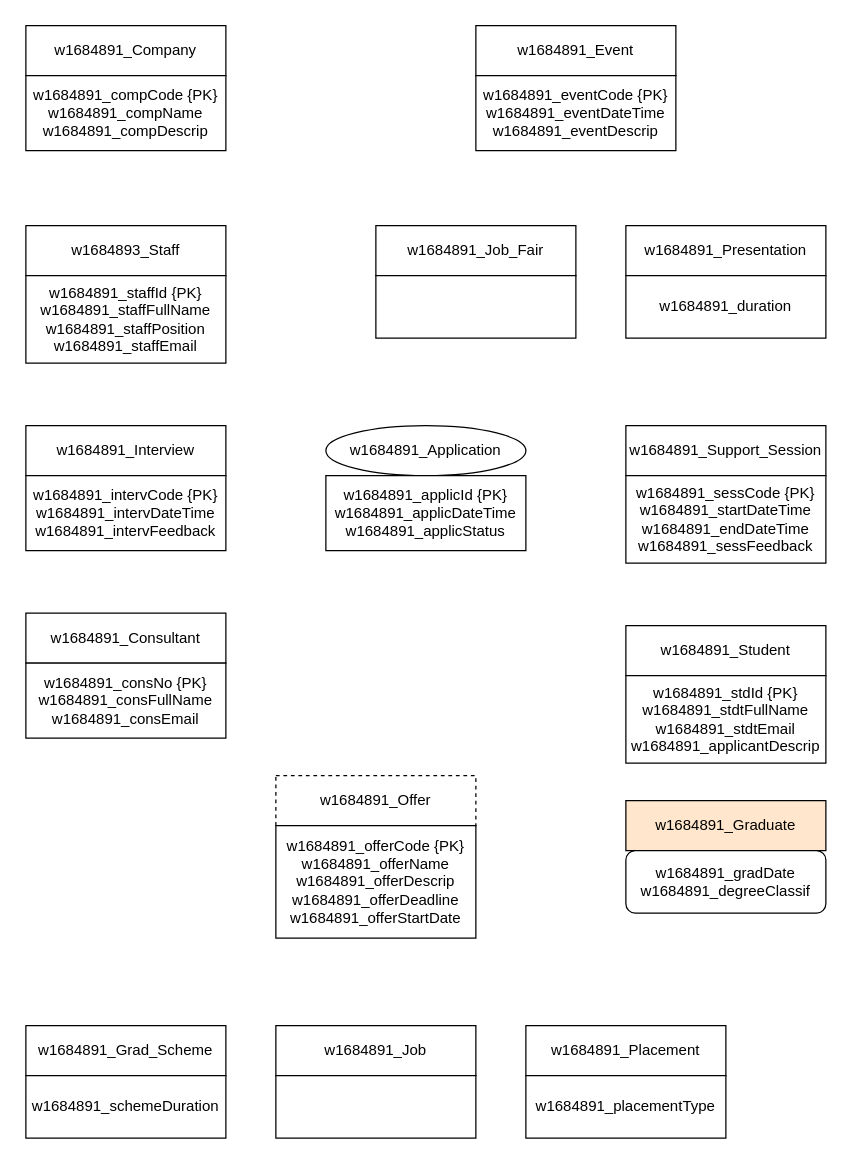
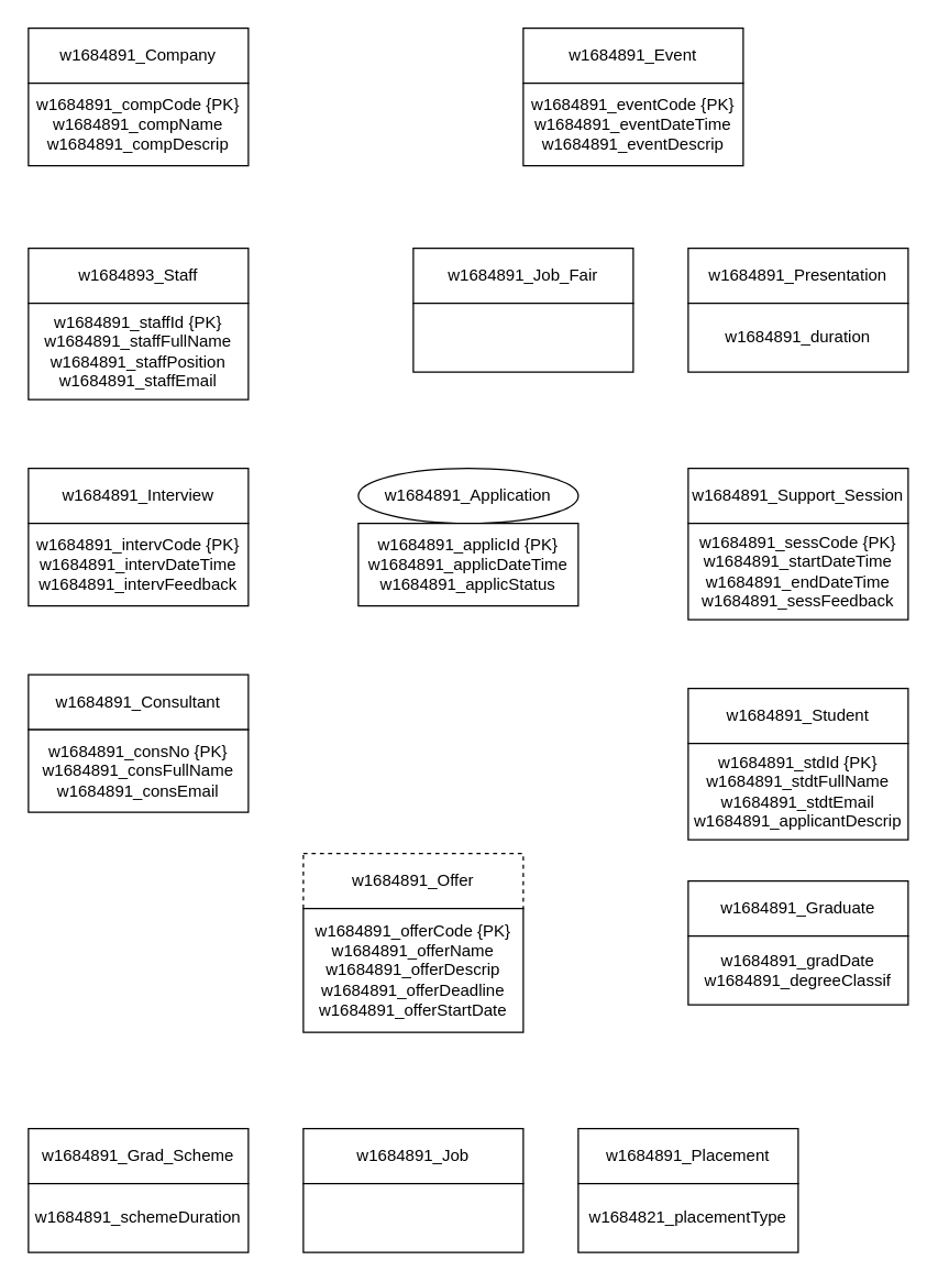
- <mxCell id="45" value="w1684891_Graduate" style="rounded=0;whiteSpace=wrap;html=1;fillColor=#ffe6cc;" vertex="1" parent="44"><mxGeometry width="160" height="40" as="geometry" /></mxCell>
+ <mxCell id="45" value="w1684891_Graduate" style="rounded=0;whiteSpace=wrap;html=1;" vertex="1" parent="44"><mxGeometry width="160" height="40" as="geometry" /></mxCell>
- <mxCell id="46" value="&lt;span&gt;w1684891_gradDate&lt;br&gt;w1684891_degreeClassif&lt;br&gt;&lt;/span&gt;" style="whiteSpace=wrap;html=1;rounded=1;" vertex="1" parent="44"><mxGeometry y="40" width="160" height="50" as="geometry" /></mxCell>
+ <mxCell id="46" value="&lt;span&gt;w1684891_gradDate&lt;br&gt;w1684891_degreeClassif&lt;br&gt;&lt;/span&gt;" style="rounded=0;whiteSpace=wrap;html=1;" vertex="1" parent="44"><mxGeometry y="40" width="160" height="50" as="geometry" /></mxCell>
- <mxCell id="10" value="&lt;span&gt;w1684891_placementType&lt;/span&gt;" style="rounded=0;whiteSpace=wrap;html=1;" vertex="1" parent="8"><mxGeometry y="40" width="160" height="50" as="geometry" /></mxCell>
+ <mxCell id="10" value="&lt;span&gt;w1684821_placementType&lt;/span&gt;" style="rounded=0;whiteSpace=wrap;html=1;" vertex="1" parent="8"><mxGeometry y="40" width="160" height="50" as="geometry" /></mxCell>
